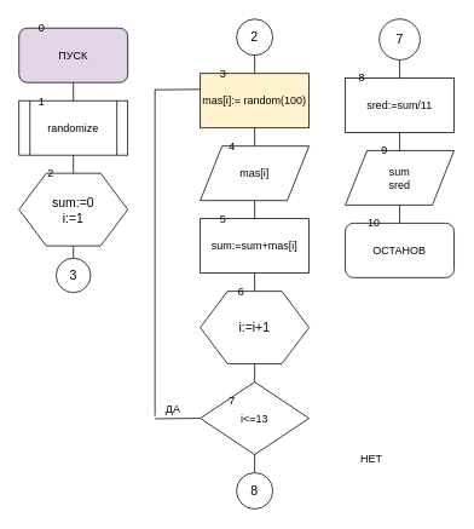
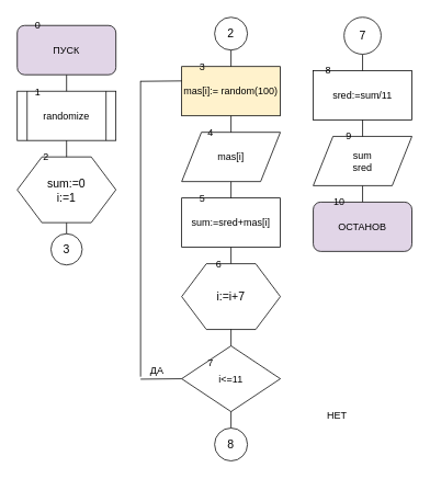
- <mxCell id="11" value="sum:=sum+mas[i]" style="rounded=0;whiteSpace=wrap;html=1;" vertex="1" parent="1"><mxGeometry x="220" y="240.5" width="120" height="60" as="geometry" /></mxCell>
+ <mxCell id="11" value="sum:=sred+mas[i]" style="rounded=0;whiteSpace=wrap;html=1;" vertex="1" parent="1"><mxGeometry x="220" y="240.5" width="120" height="60" as="geometry" /></mxCell>
- <mxCell id="6" value="ОСТАНОВ" style="rounded=1;whiteSpace=wrap;html=1;" vertex="1" parent="1"><mxGeometry x="380" y="245.5" width="120" height="60" as="geometry" /></mxCell>
+ <mxCell id="6" value="ОСТАНОВ" style="rounded=1;whiteSpace=wrap;html=1;fillColor=#e1d5e7;" vertex="1" parent="1"><mxGeometry x="380" y="245.5" width="120" height="60" as="geometry" /></mxCell>
- <mxCell id="12" value="&lt;font style=&quot;font-size: 14px&quot;&gt;i:=i+1&lt;/font&gt;" style="shape=hexagon;perimeter=hexagonPerimeter2;whiteSpace=wrap;html=1;" vertex="1" parent="1"><mxGeometry x="220" y="320.5" width="120" height="80" as="geometry" /></mxCell>
+ <mxCell id="12" value="&lt;font style=&quot;font-size: 14px&quot;&gt;i:=i+7&lt;/font&gt;" style="shape=hexagon;perimeter=hexagonPerimeter2;whiteSpace=wrap;html=1;" vertex="1" parent="1"><mxGeometry x="220" y="320.5" width="120" height="80" as="geometry" /></mxCell>
- <mxCell id="13" value="i&amp;lt;=13" style="rhombus;whiteSpace=wrap;html=1;" vertex="1" parent="1"><mxGeometry x="220" y="420.5" width="120" height="80" as="geometry" /></mxCell>
+ <mxCell id="13" value="i&amp;lt;=11" style="rhombus;whiteSpace=wrap;html=1;" vertex="1" parent="1"><mxGeometry x="220" y="420.5" width="120" height="80" as="geometry" /></mxCell>
